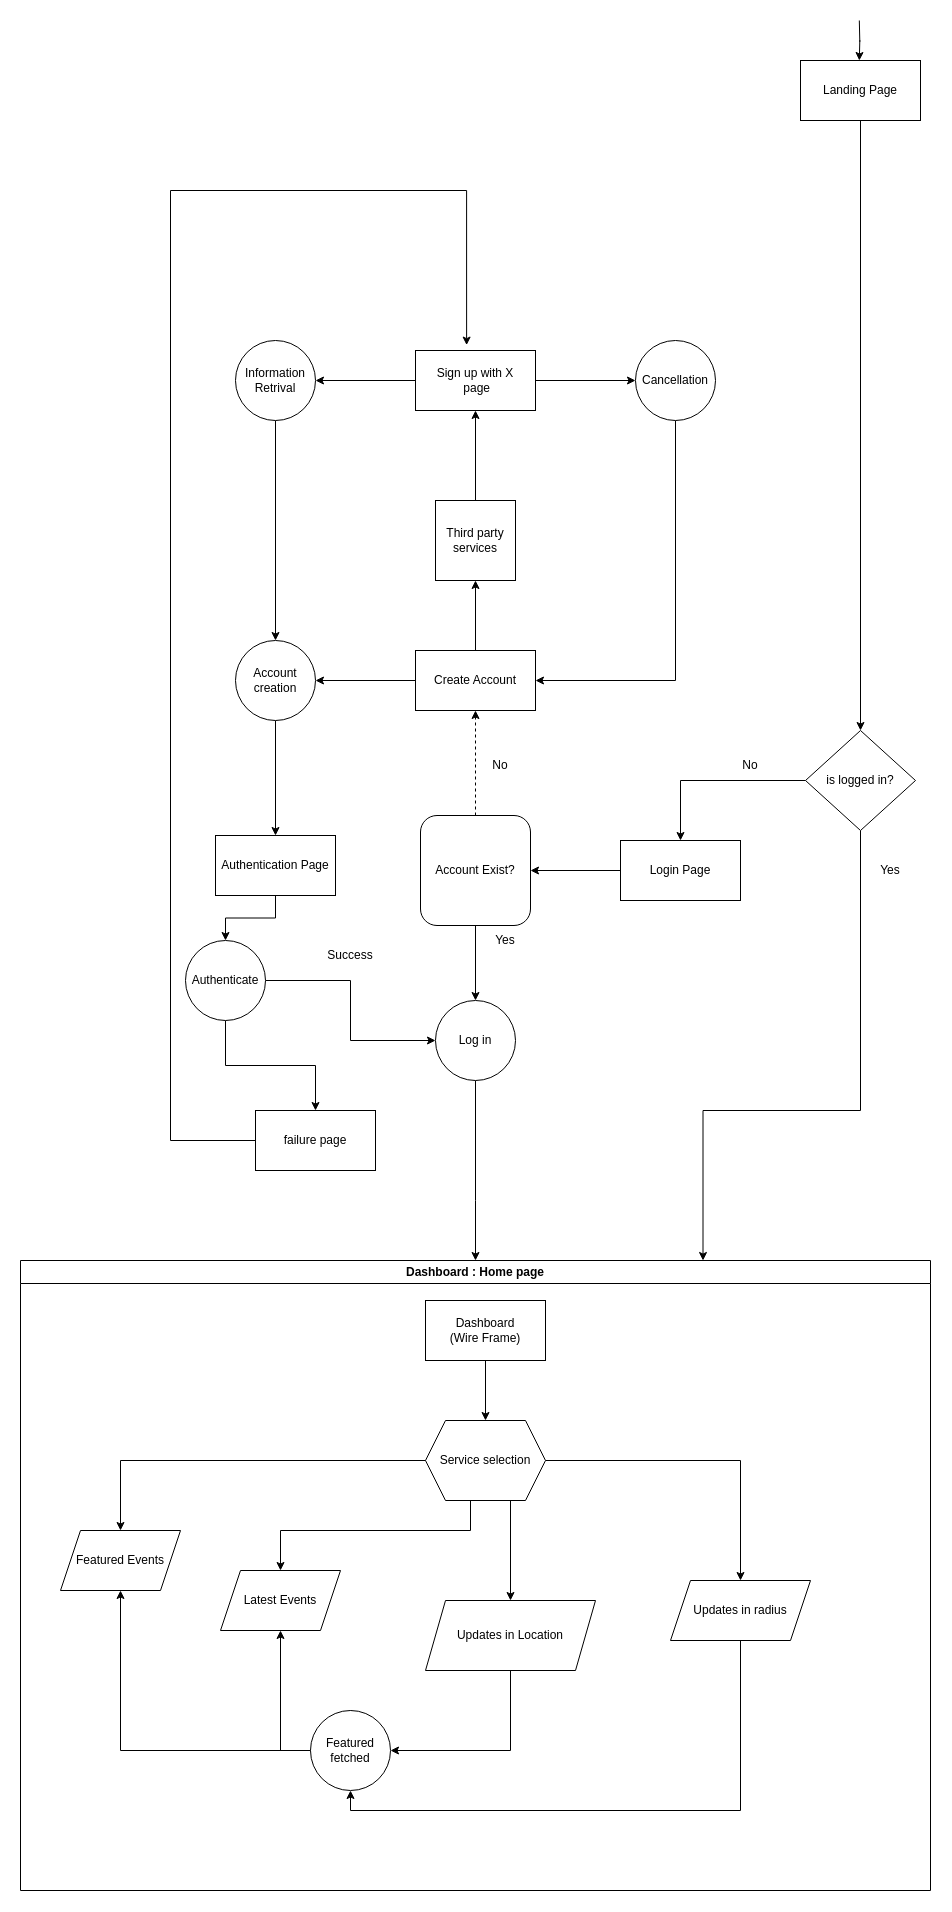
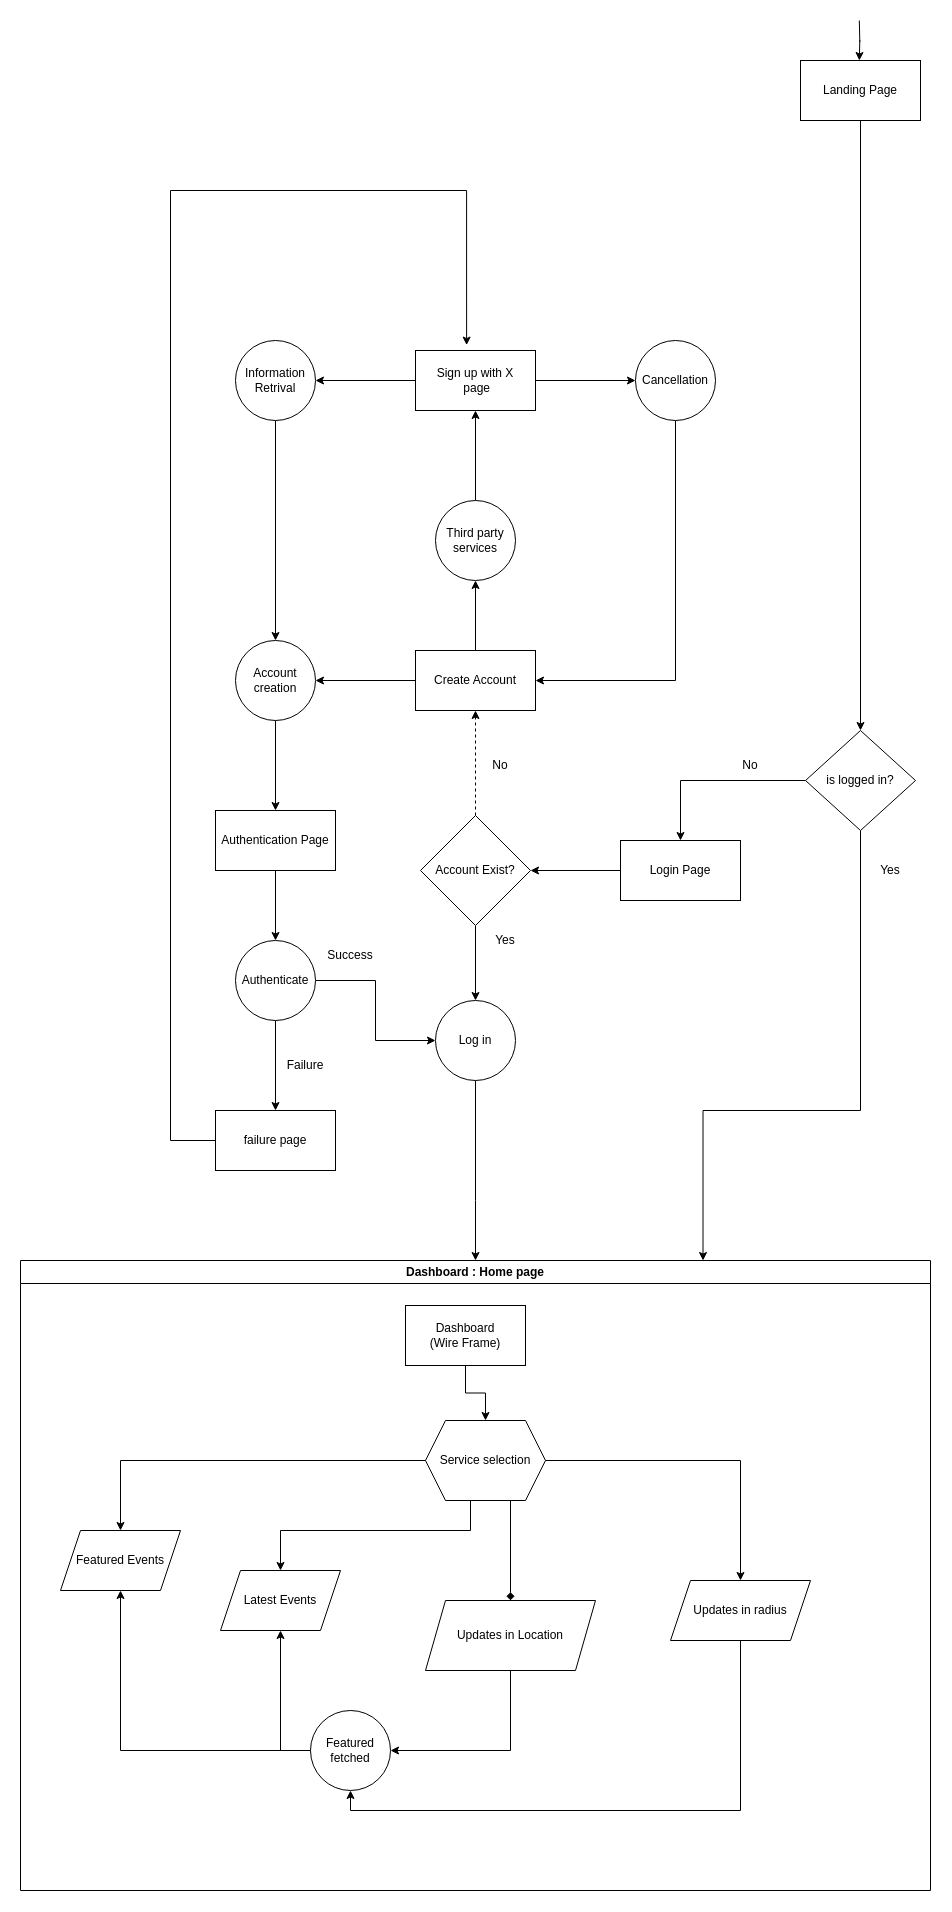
- <mxCell id="28" value="Third party services" style="whiteSpace=wrap;html=1;rounded=0;" vertex="1" parent="1"><mxGeometry x="435" y="500" width="80" height="80" as="geometry" /></mxCell>
+ <mxCell id="28" value="Third party services" style="ellipse;whiteSpace=wrap;html=1;rounded=0;" vertex="1" parent="1"><mxGeometry x="435" y="500" width="80" height="80" as="geometry" /></mxCell>
- <mxCell id="23" value="Authentication Page" style="whiteSpace=wrap;html=1;rounded=0;" vertex="1" parent="1"><mxGeometry x="215" y="835" width="120" height="60" as="geometry" /></mxCell>
+ <mxCell id="23" value="Authentication Page" style="whiteSpace=wrap;html=1;rounded=0;" vertex="1" parent="1"><mxGeometry x="215" y="810" width="120" height="60" as="geometry" /></mxCell>
- <mxCell id="11" value="Account Exist?" style="whiteSpace=wrap;html=1;rounded=1;" vertex="1" parent="1"><mxGeometry x="420" y="815" width="110" height="110" as="geometry" /></mxCell>
+ <mxCell id="11" value="Account Exist?" style="rhombus;whiteSpace=wrap;html=1;rounded=0;" vertex="1" parent="1"><mxGeometry x="420" y="815" width="110" height="110" as="geometry" /></mxCell>
- <mxCell id="26" value="Authenticate" style="ellipse;whiteSpace=wrap;html=1;rounded=0;" vertex="1" parent="1"><mxGeometry x="185" y="940" width="80" height="80" as="geometry" /></mxCell>
+ <mxCell id="26" value="Authenticate" style="ellipse;whiteSpace=wrap;html=1;rounded=0;" vertex="1" parent="1"><mxGeometry x="235" y="940" width="80" height="80" as="geometry" /></mxCell>
+ <mxCell id="40" value="Failure" style="text;html=1;strokeColor=none;fillColor=none;align=center;verticalAlign=middle;whiteSpace=wrap;rounded=0;" vertex="1" parent="1"><mxGeometry x="275" y="1050" width="60" height="30" as="geometry" /></mxCell>
- <mxCell id="37" value="failure page" style="whiteSpace=wrap;html=1;rounded=0;" vertex="1" parent="1"><mxGeometry x="255" y="1110" width="120" height="60" as="geometry" /></mxCell>
+ <mxCell id="37" value="failure page" style="whiteSpace=wrap;html=1;rounded=0;" vertex="1" parent="1"><mxGeometry x="215" y="1110" width="120" height="60" as="geometry" /></mxCell>
- <mxCell id="51" value="Dashboard&lt;br&gt;(Wire Frame)" style="whiteSpace=wrap;html=1;rounded=0;" vertex="1" parent="43"><mxGeometry x="405" y="40" width="120" height="60" as="geometry" /></mxCell>
+ <mxCell id="51" value="Dashboard&lt;br&gt;(Wire Frame)" style="whiteSpace=wrap;html=1;rounded=0;" vertex="1" parent="43"><mxGeometry x="385" y="45" width="120" height="60" as="geometry" /></mxCell>
- <mxCell id="46" style="edgeStyle=orthogonalEdgeStyle;rounded=0;orthogonalLoop=1;jettySize=auto;html=1;exitX=0.625;exitY=1;exitDx=0;exitDy=0;entryX=0.5;entryY=0;entryDx=0;entryDy=0;" edge="1" parent="43" source="48" target="54"><mxGeometry relative="1" as="geometry"><mxPoint x="580" y="320" as="targetPoint" /><Array as="points"><mxPoint x="490" y="240" /></Array></mxGeometry></mxCell>
+ <mxCell id="46" style="edgeStyle=orthogonalEdgeStyle;rounded=0;orthogonalLoop=1;jettySize=auto;html=1;exitX=0.625;exitY=1;exitDx=0;exitDy=0;entryX=0.5;entryY=0;entryDx=0;entryDy=0;endArrow=diamond;" edge="1" parent="43" source="48" target="54"><mxGeometry relative="1" as="geometry"><mxPoint x="580" y="320" as="targetPoint" /><Array as="points"><mxPoint x="490" y="240" /></Array></mxGeometry></mxCell>
